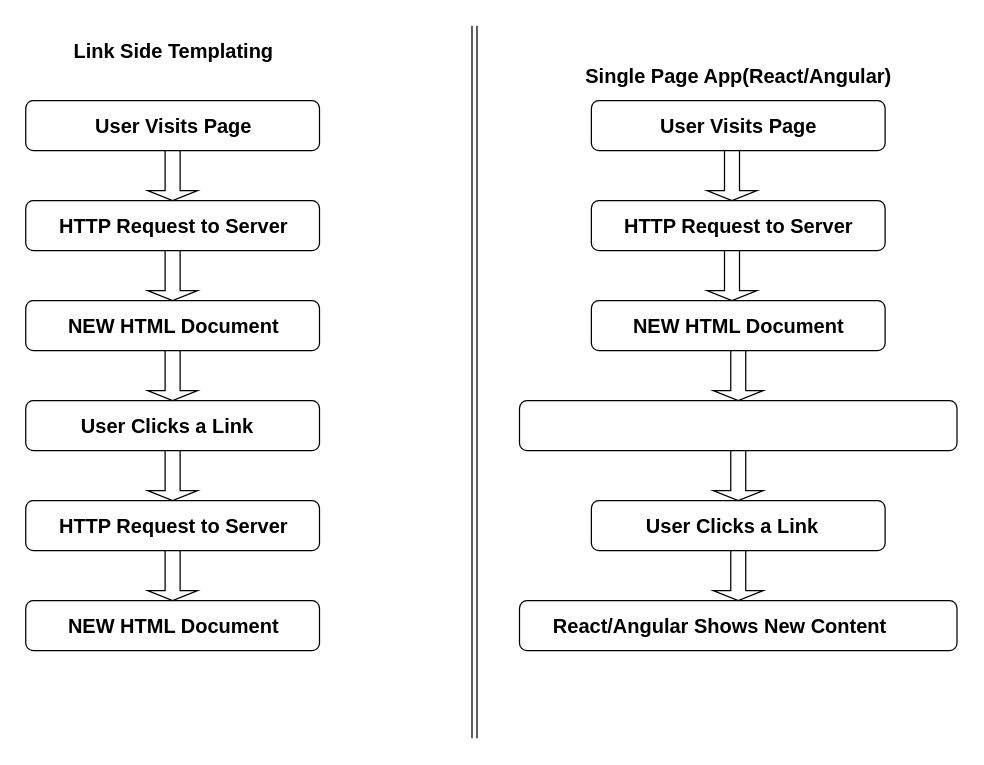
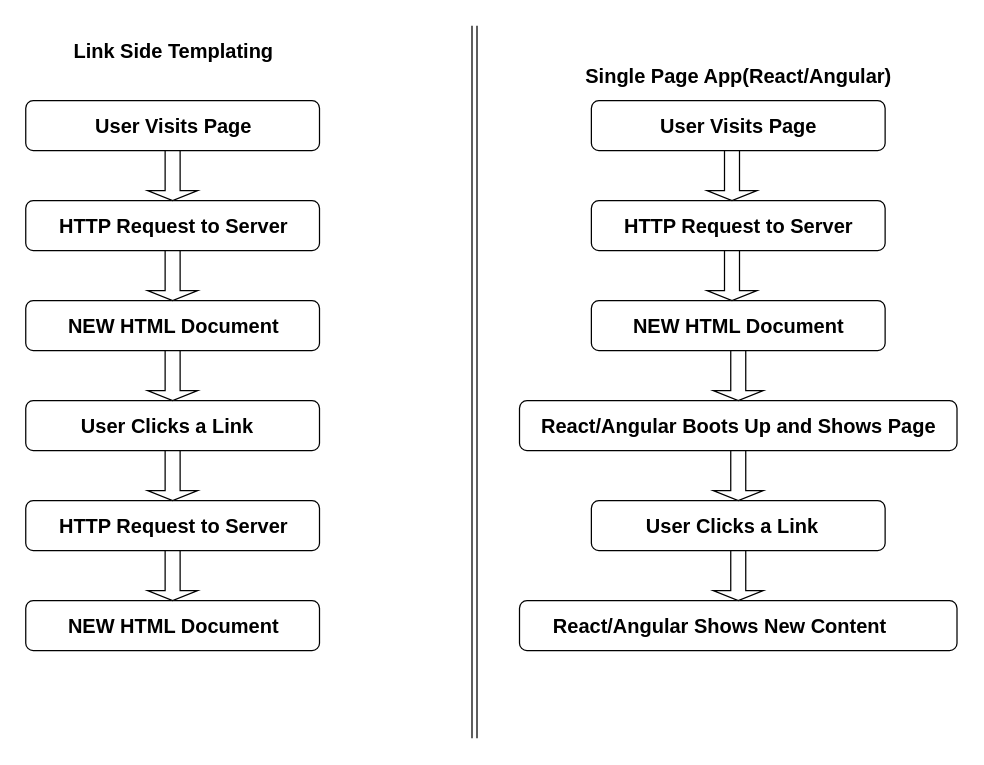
+ <mxCell id="29" value="&lt;span style=&quot;font-size: 16px&quot;&gt;&lt;b&gt;React/Angular Boots Up and Shows Page&lt;/b&gt;&lt;/span&gt;" style="text;html=1;resizable=0;autosize=1;align=center;verticalAlign=middle;points=[];fillColor=none;strokeColor=none;rounded=0;" parent="1" vertex="1"><mxGeometry x="425" y="330" width="330" height="20" as="geometry" /></mxCell>
